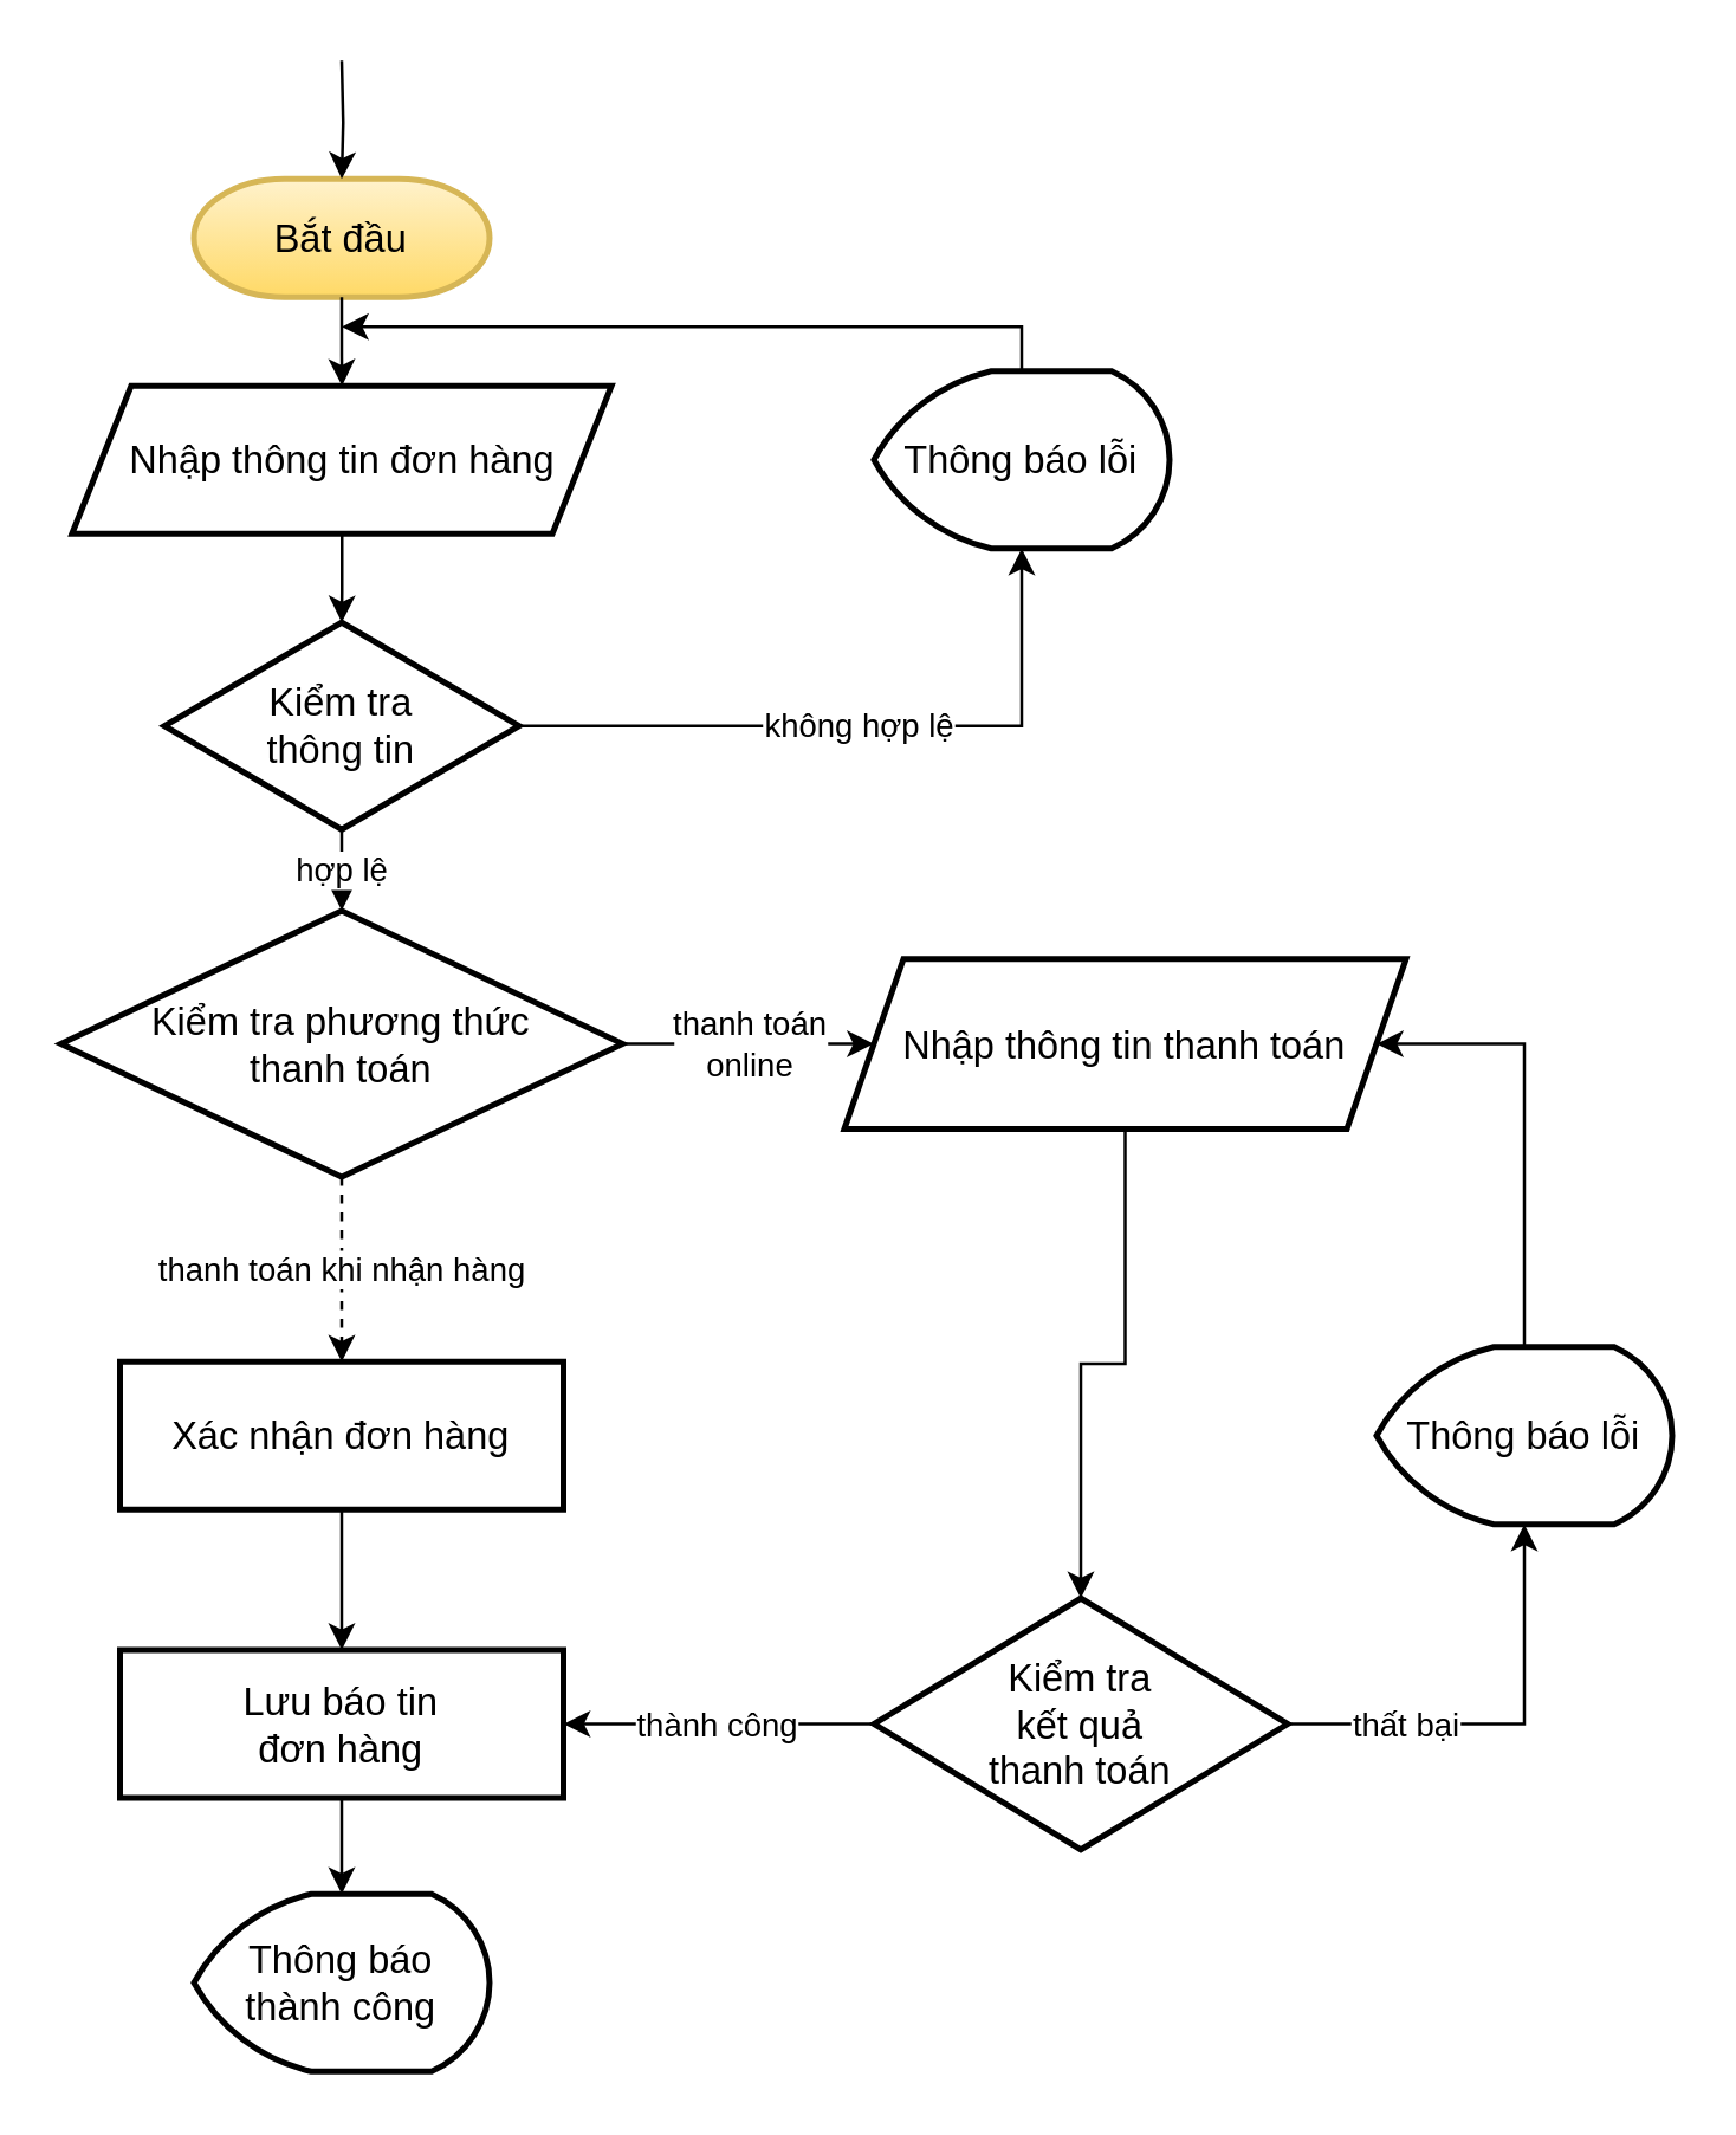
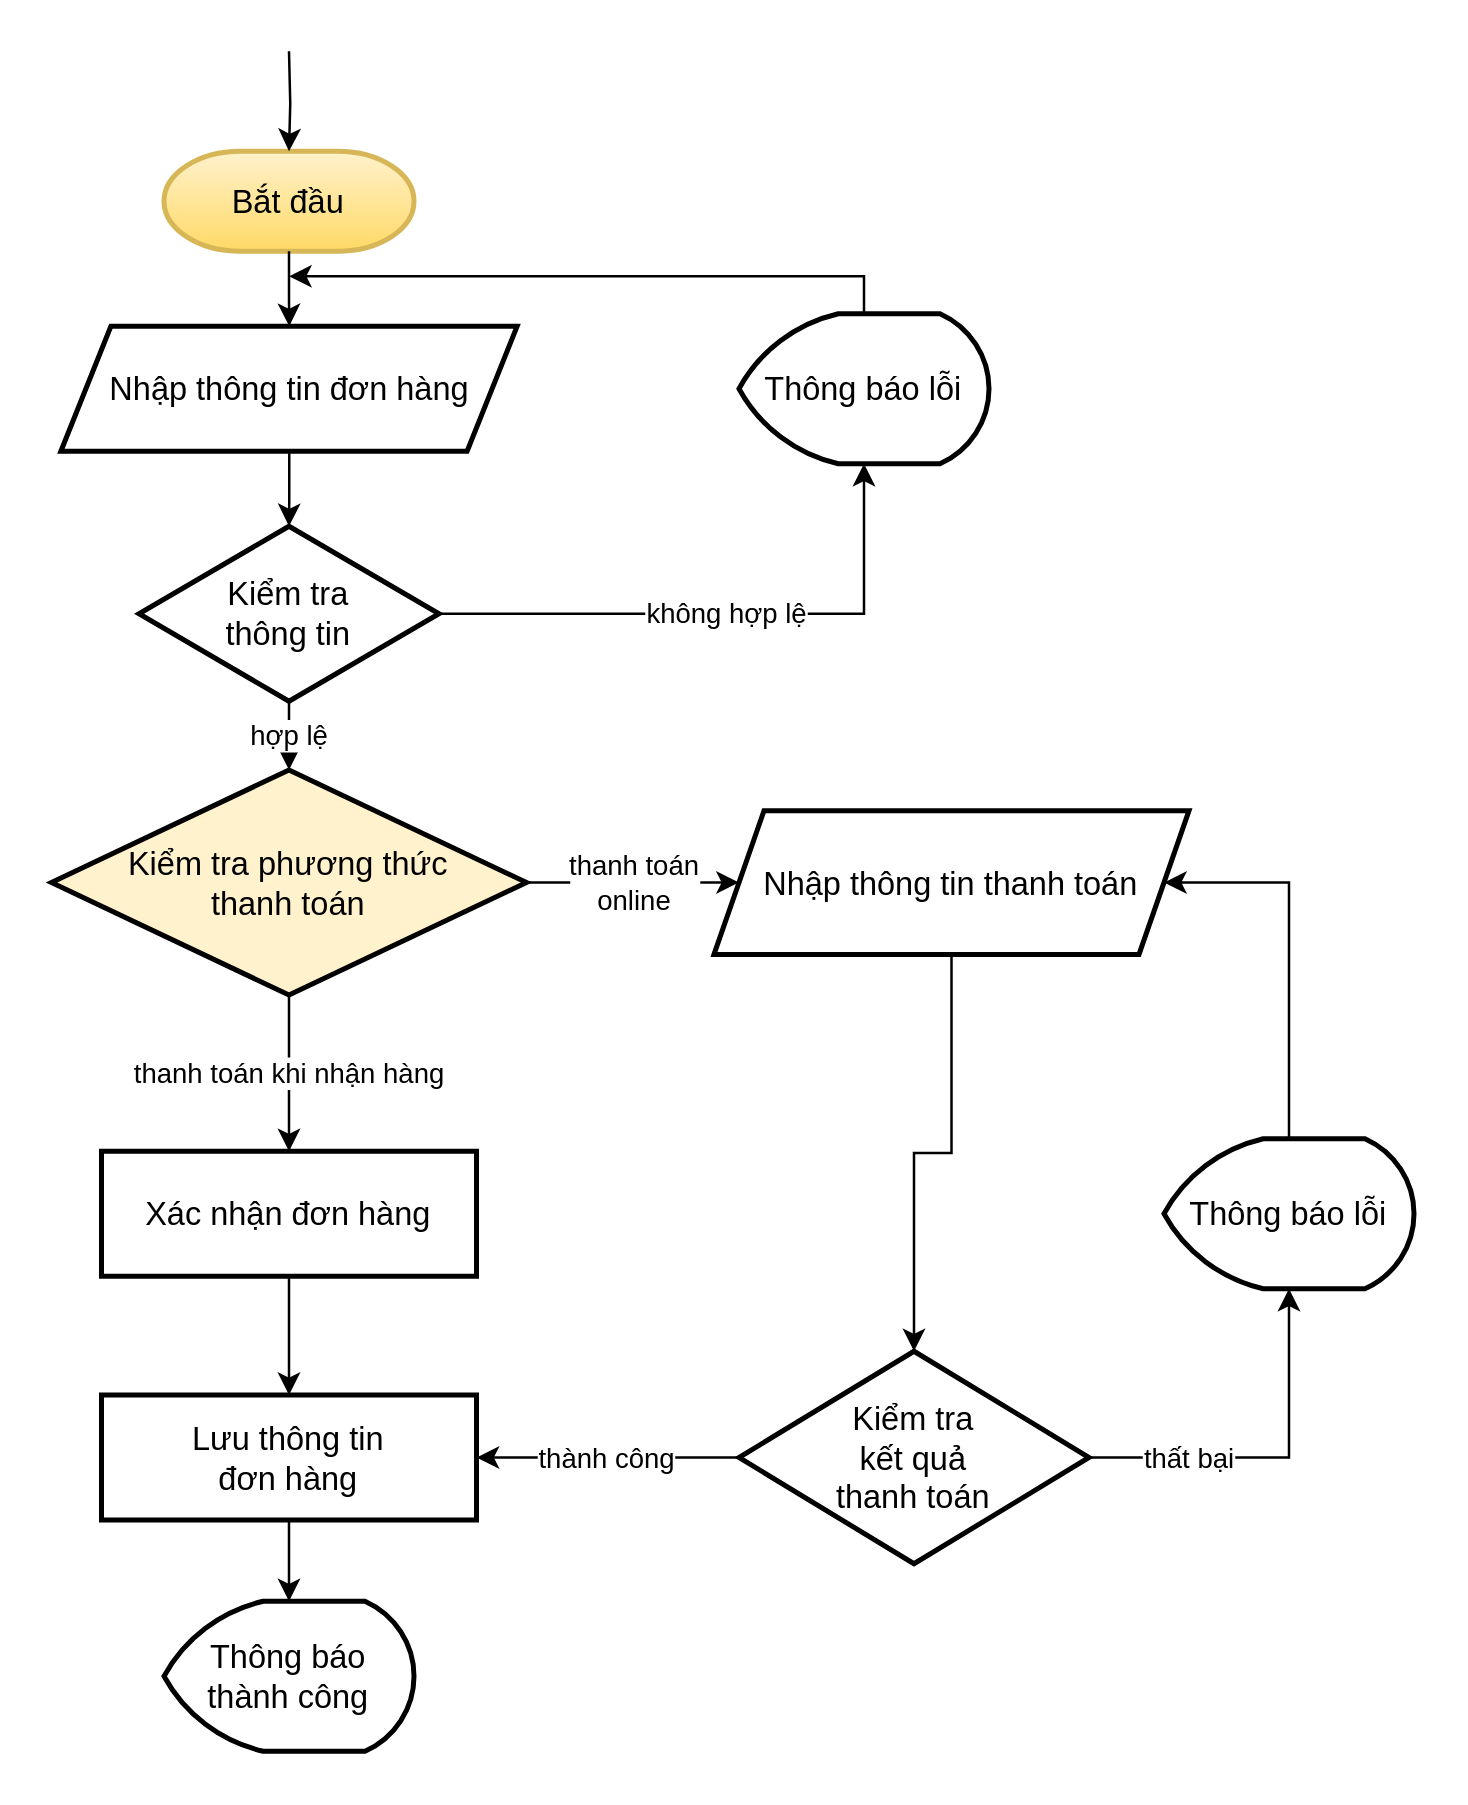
- <mxCell id="13" value="Kiểm tra phương thức &lt;br&gt;thanh toán" style="rhombus;whiteSpace=wrap;html=1;strokeWidth=2;labelBorderColor=none;fontSize=13;fontStyle=0" vertex="1" parent="1"><mxGeometry x="20" y="307.5" width="190" height="90" as="geometry" /></mxCell>
+ <mxCell id="13" value="Kiểm tra phương thức &lt;br&gt;thanh toán" style="rhombus;whiteSpace=wrap;html=1;strokeWidth=2;labelBorderColor=none;fontSize=13;fontStyle=0;fillColor=#fff2cc;" vertex="1" parent="1"><mxGeometry x="20" y="307.5" width="190" height="90" as="geometry" /></mxCell>
- <mxCell id="11" value="thanh toán khi nhận hàng" style="edgeStyle=orthogonalEdgeStyle;rounded=0;orthogonalLoop=1;jettySize=auto;html=1;dashed=1;" edge="1" parent="1" source="13" target="20"><mxGeometry relative="1" as="geometry"><mxPoint x="115" y="440" as="targetPoint" /></mxGeometry></mxCell>
+ <mxCell id="11" value="thanh toán khi nhận hàng" style="edgeStyle=orthogonalEdgeStyle;rounded=0;orthogonalLoop=1;jettySize=auto;html=1;" edge="1" parent="1" source="13" target="20"><mxGeometry relative="1" as="geometry"><mxPoint x="115" y="440" as="targetPoint" /></mxGeometry></mxCell>
- <mxCell id="18" value="Lưu báo tin&lt;br&gt;đơn hàng" style="whiteSpace=wrap;html=1;strokeWidth=2;labelBorderColor=none;fontSize=13;fontStyle=0" vertex="1" parent="1"><mxGeometry x="40" y="557.5" width="150" height="50" as="geometry" /></mxCell>
+ <mxCell id="18" value="Lưu thông tin&lt;br&gt;đơn hàng" style="whiteSpace=wrap;html=1;strokeWidth=2;labelBorderColor=none;fontSize=13;fontStyle=0" vertex="1" parent="1"><mxGeometry x="40" y="557.5" width="150" height="50" as="geometry" /></mxCell>
